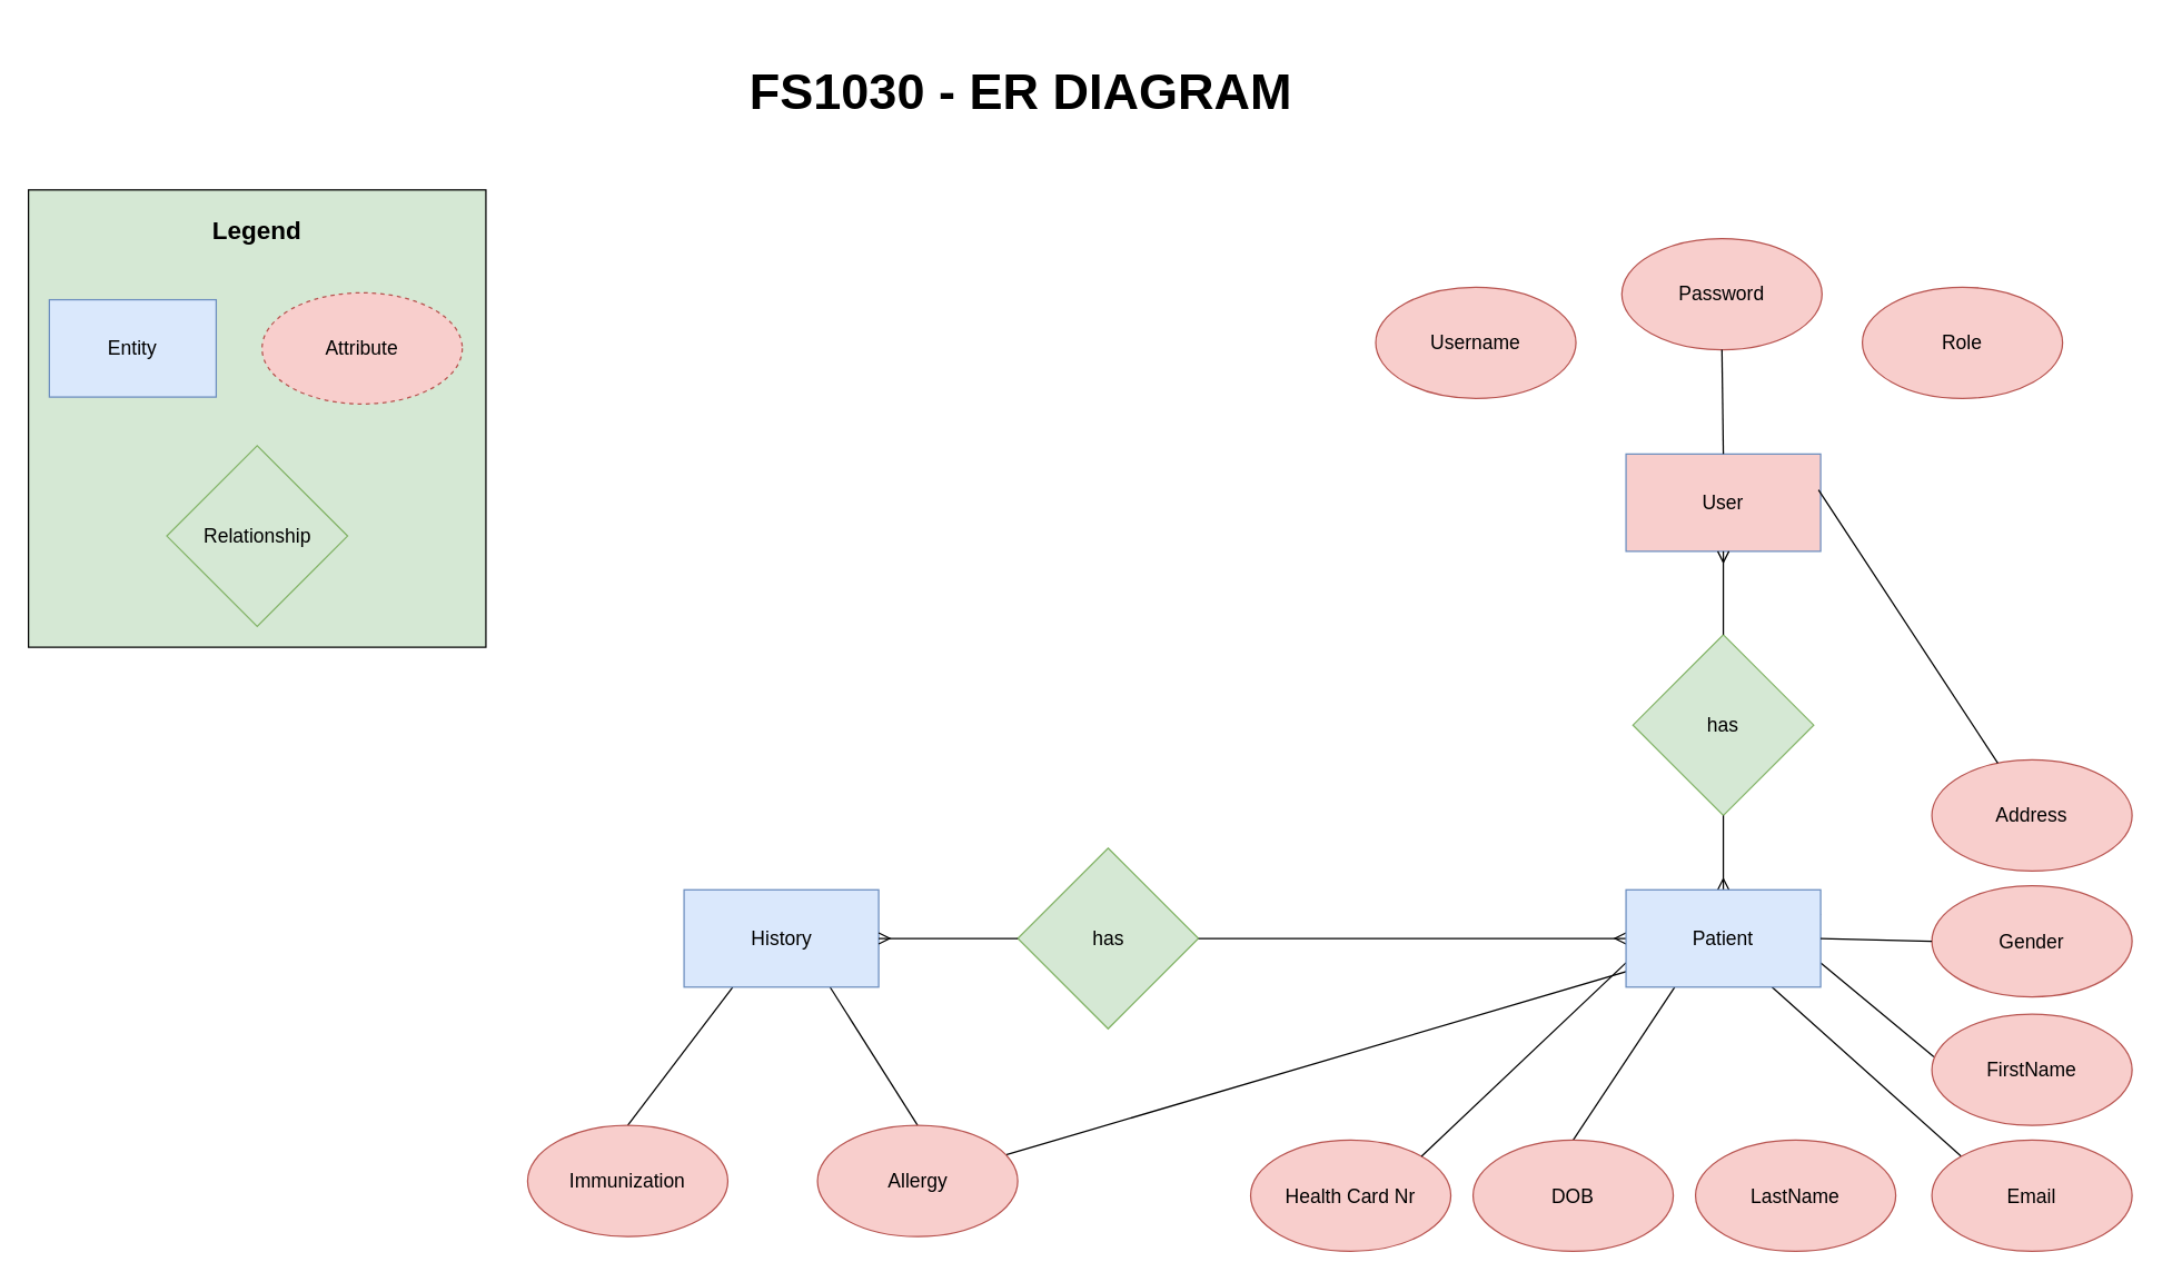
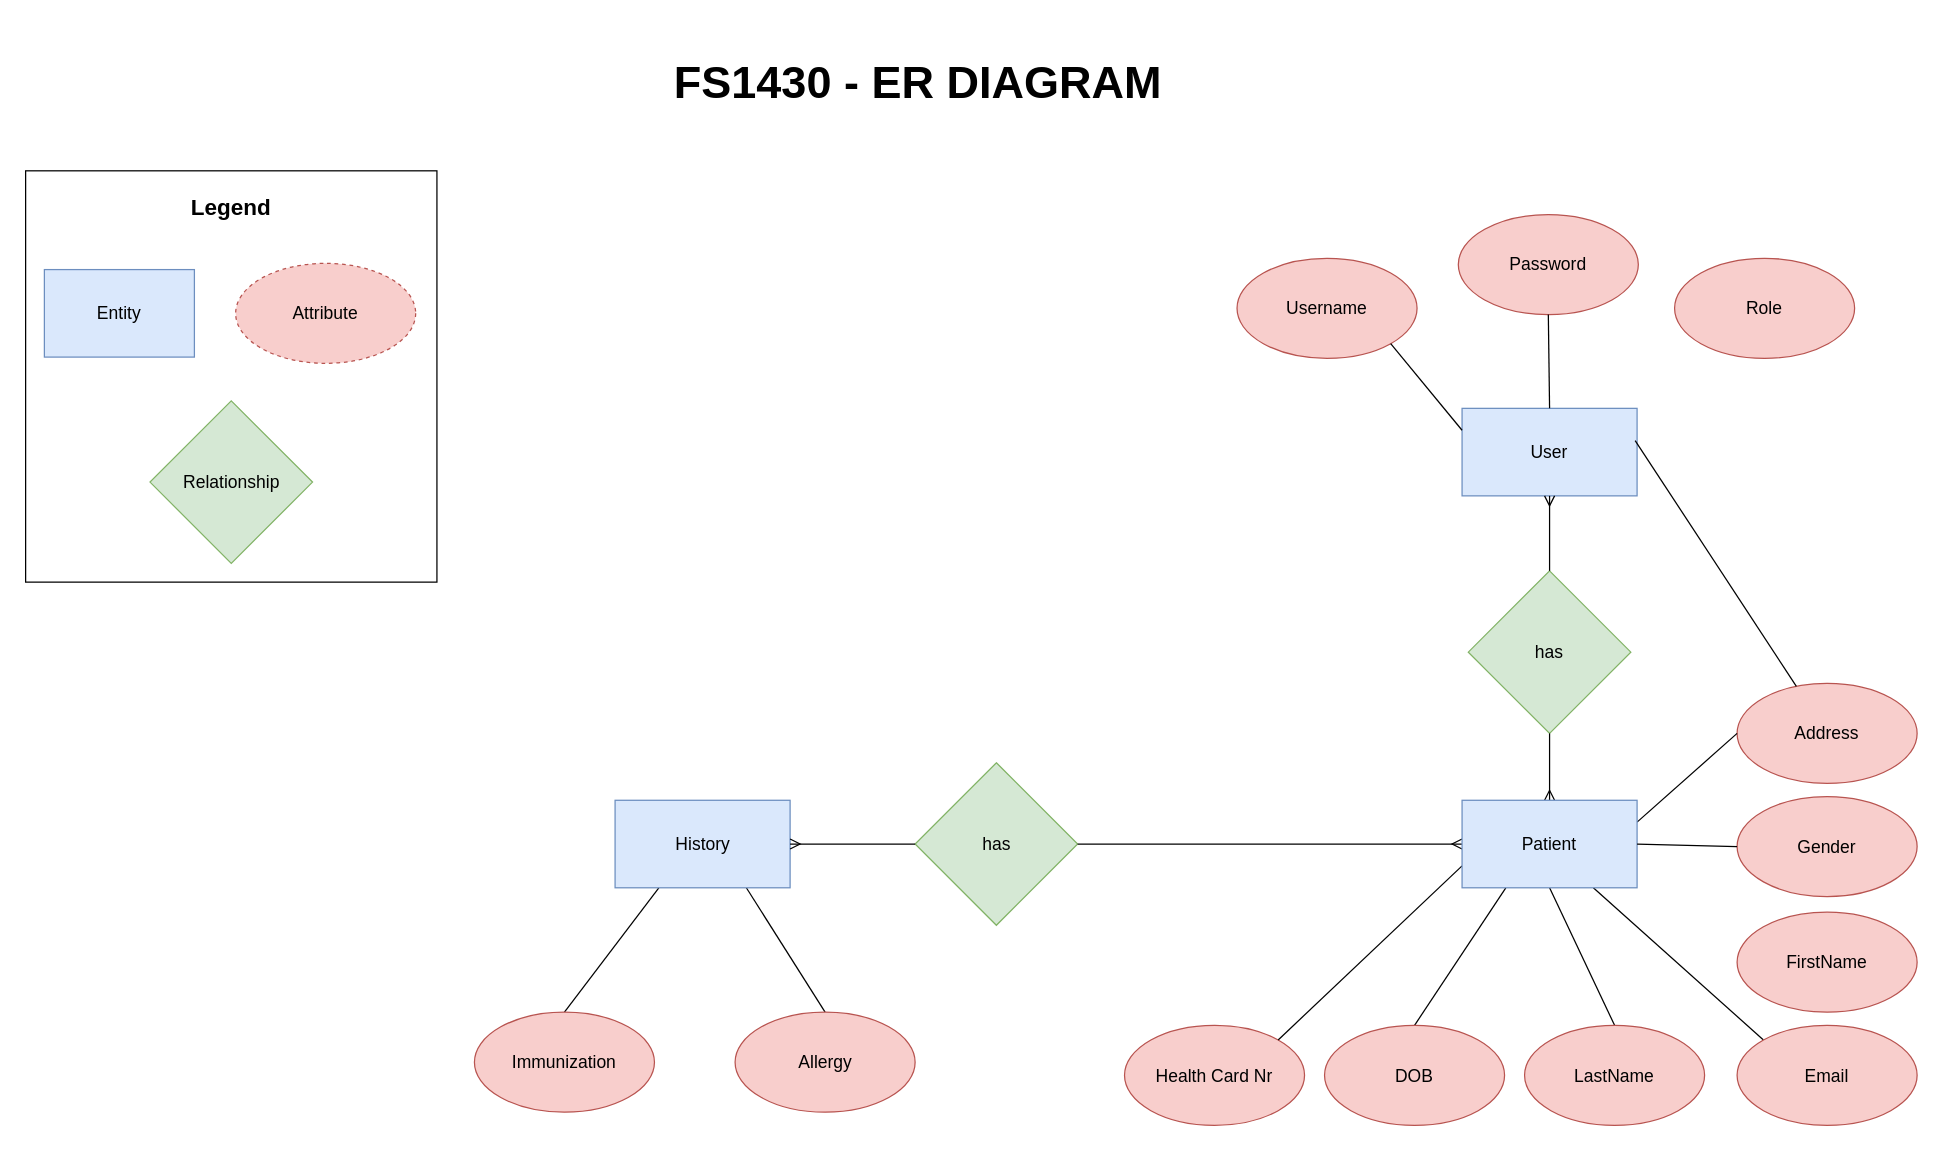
- <mxCell id="24" value="&lt;font style=&quot;font-size: 36px&quot;&gt;&lt;b&gt;FS1030 - ER DIAGRAM&lt;/b&gt;&lt;/font&gt;" style="text;html=1;strokeColor=none;fillColor=none;align=center;verticalAlign=middle;whiteSpace=wrap;rounded=0;" vertex="1" parent="1"><mxGeometry x="93" width="1282" height="90" as="geometry" y="20" /></mxCell>
+ <mxCell id="24" value="&lt;font style=&quot;font-size: 36px&quot;&gt;&lt;b&gt;FS1430 - ER DIAGRAM&lt;/b&gt;&lt;/font&gt;" style="text;html=1;strokeColor=none;fillColor=none;align=center;verticalAlign=middle;whiteSpace=wrap;rounded=0;" vertex="1" parent="1"><mxGeometry x="93" width="1282" height="90" as="geometry" y="20" /></mxCell>
- <mxCell id="20" value="&lt;br&gt;&lt;br&gt;&lt;b&gt;&lt;font style=&quot;font-size: 18px&quot;&gt;Legend&lt;br&gt;&lt;/font&gt;&lt;/b&gt;&lt;br&gt;&lt;br&gt;&lt;br&gt;&lt;br&gt;&lt;br&gt;&lt;br&gt;&lt;br&gt;&lt;br&gt;&lt;br&gt;&lt;br&gt;&lt;br&gt;&lt;br&gt;&lt;br&gt;&lt;br&gt;&lt;br&gt;&lt;br&gt;&lt;br&gt;&lt;br&gt;" style="whiteSpace=wrap;html=1;aspect=fixed;fontSize=14;align=center;fillColor=#d5e8d4;" parent="1" vertex="1"><mxGeometry x="20" y="136" width="329" height="329" as="geometry" /></mxCell>
+ <mxCell id="20" value="&lt;br&gt;&lt;br&gt;&lt;b&gt;&lt;font style=&quot;font-size: 18px&quot;&gt;Legend&lt;br&gt;&lt;/font&gt;&lt;/b&gt;&lt;br&gt;&lt;br&gt;&lt;br&gt;&lt;br&gt;&lt;br&gt;&lt;br&gt;&lt;br&gt;&lt;br&gt;&lt;br&gt;&lt;br&gt;&lt;br&gt;&lt;br&gt;&lt;br&gt;&lt;br&gt;&lt;br&gt;&lt;br&gt;&lt;br&gt;&lt;br&gt;" style="whiteSpace=wrap;html=1;aspect=fixed;fontSize=14;align=center;" parent="1" vertex="1"><mxGeometry x="20" y="136" width="329" height="329" as="geometry" /></mxCell>
+ <mxCell id="15" value="" style="endArrow=none;html=1;fontSize=14;entryX=0;entryY=0.25;entryDx=0;entryDy=0;exitX=1;exitY=1;exitDx=0;exitDy=0;" parent="1" source="12" target="7" edge="1"><mxGeometry width="50" height="50" relative="1" as="geometry"><mxPoint x="792.5" y="400.961" as="sourcePoint" /><mxPoint x="842.5" y="350.961" as="targetPoint" /></mxGeometry></mxCell>
- <mxCell id="7" value="User" style="rounded=0;whiteSpace=wrap;html=1;fontSize=14;fillColor=#f8cecc;strokeColor=#6c8ebf;" parent="1" vertex="1"><mxGeometry x="1169" y="326" width="140" height="70" as="geometry" /></mxCell>
+ <mxCell id="7" value="User" style="rounded=0;whiteSpace=wrap;html=1;fontSize=14;fillColor=#dae8fc;strokeColor=#6c8ebf;" parent="1" vertex="1"><mxGeometry x="1169" y="326" width="140" height="70" as="geometry" /></mxCell>
- <mxCell id="27" style="edgeStyle=none;rounded=0;orthogonalLoop=1;jettySize=auto;html=1;exitX=1;exitY=0.75;exitDx=0;exitDy=0;entryX=0.01;entryY=0.384;entryDx=0;entryDy=0;endArrow=none;endFill=0;entryPerimeter=0;" edge="1" parent="1" source="31" target="33"><mxGeometry relative="1" as="geometry" /></mxCell>
+ <mxCell id="28" style="edgeStyle=none;rounded=0;orthogonalLoop=1;jettySize=auto;html=1;exitX=0.5;exitY=1;exitDx=0;exitDy=0;entryX=0.5;entryY=0;entryDx=0;entryDy=0;endArrow=none;endFill=0;" edge="1" parent="1" source="31" target="36"><mxGeometry relative="1" as="geometry" /></mxCell>
- <mxCell id="25" style="rounded=0;orthogonalLoop=1;jettySize=auto;html=1;exitX=1;exitY=0.25;exitDx=0;exitDy=0;endArrow=none;endFill=0;" edge="1" parent="1" source="31" target="38"><mxGeometry relative="1" as="geometry" /></mxCell>
+ <mxCell id="25" style="rounded=0;orthogonalLoop=1;jettySize=auto;html=1;exitX=1;exitY=0.25;exitDx=0;exitDy=0;entryX=0;entryY=0.5;entryDx=0;entryDy=0;endArrow=none;endFill=0;" edge="1" parent="1" source="31" target="8"><mxGeometry relative="1" as="geometry" /></mxCell>
